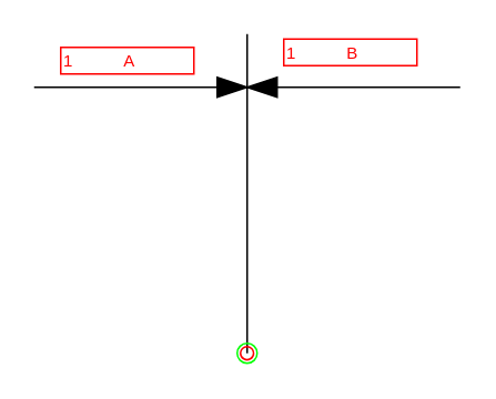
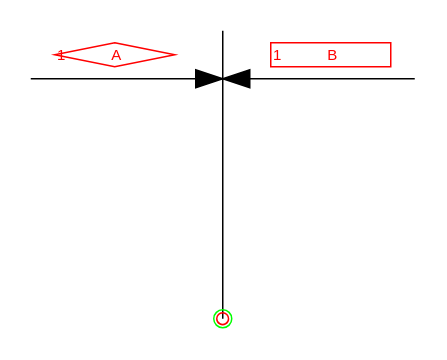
- <mxCell id="11" value="1&amp;nbsp; &amp;nbsp; &amp;nbsp; &amp;nbsp; &amp;nbsp; &amp;nbsp;B" style="rounded=0;whiteSpace=wrap;html=1;fillColor=none;strokeColor=#FF0000;fontColor=#FF0000;fontSize=10;align=left;" parent="9" vertex="1"><mxGeometry x="170" y="23" width="80" height="16" as="geometry" /></mxCell>
+ <mxCell id="11" value="1&amp;nbsp; &amp;nbsp; &amp;nbsp; &amp;nbsp; &amp;nbsp; &amp;nbsp;B" style="rounded=0;whiteSpace=wrap;html=1;fillColor=none;strokeColor=#FF0000;fontColor=#FF0000;fontSize=10;align=left;" parent="9" vertex="1"><mxGeometry x="180" y="28" width="80" height="16" as="geometry" /></mxCell>
- <mxCell id="10" value="1&amp;nbsp; &amp;nbsp; &amp;nbsp; &amp;nbsp; &amp;nbsp; &amp;nbsp;A" style="rounded=0;whiteSpace=wrap;html=1;fillColor=none;strokeColor=#FF0000;fontColor=#FF0000;fontSize=10;align=left;" parent="9" vertex="1"><mxGeometry x="36" y="28" width="80" height="16" as="geometry" /></mxCell>
+ <mxCell id="10" value="1&amp;nbsp; &amp;nbsp; &amp;nbsp; &amp;nbsp; &amp;nbsp; &amp;nbsp;A" style="rhombus;whiteSpace=wrap;html=1;fillColor=none;strokeColor=#FF0000;fontColor=#FF0000;fontSize=10;align=left;" parent="9" vertex="1"><mxGeometry x="36" y="28" width="80" height="16" as="geometry" /></mxCell>
